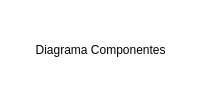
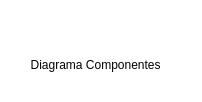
- <mxCell id="2" value="Diagrama Componentes" style="text;html=1;strokeColor=none;fillColor=none;align=center;verticalAlign=middle;" vertex="1" parent="1"><mxGeometry x="20" y="20" width="160" height="60" as="geometry" /></mxCell>
+ <mxCell id="2" value="Diagrama Componentes" style="text;html=1;strokeColor=none;fillColor=none;align=center;verticalAlign=middle;" vertex="1" parent="1"><mxGeometry x="15" y="35" width="160" height="60" as="geometry" /></mxCell>
